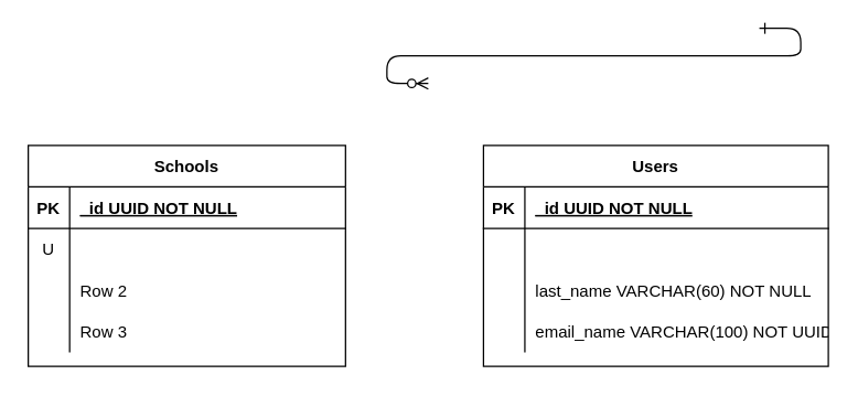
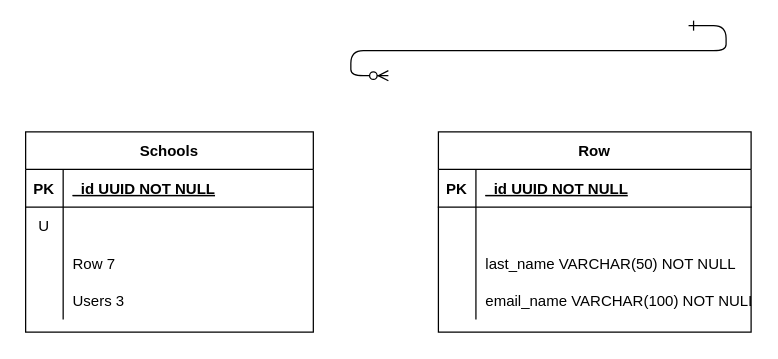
- <mxCell id="3" value="Users" style="shape=table;startSize=30;container=1;collapsible=1;childLayout=tableLayout;fixedRows=1;rowLines=0;fontStyle=1;align=center;resizeLast=1;" vertex="1" parent="1"><mxGeometry x="350" y="105" width="250" height="160" as="geometry" /></mxCell>
+ <mxCell id="3" value="Row" style="shape=table;startSize=30;container=1;collapsible=1;childLayout=tableLayout;fixedRows=1;rowLines=0;fontStyle=1;align=center;resizeLast=1;" vertex="1" parent="1"><mxGeometry x="350" y="105" width="250" height="160" as="geometry" /></mxCell>
- <mxCell id="23" value="Row 2" style="shape=partialRectangle;connectable=0;fillColor=none;top=0;left=0;bottom=0;right=0;align=left;spacingLeft=6;overflow=hidden;" vertex="1" parent="21"><mxGeometry x="30" width="200" height="30" as="geometry" /></mxCell>
+ <mxCell id="23" value="Row 7" style="shape=partialRectangle;connectable=0;fillColor=none;top=0;left=0;bottom=0;right=0;align=left;spacingLeft=6;overflow=hidden;" vertex="1" parent="21"><mxGeometry x="30" width="200" height="30" as="geometry" /></mxCell>
- <mxCell id="11" value="last_name VARCHAR(60) NOT NULL" style="shape=partialRectangle;overflow=hidden;connectable=0;fillColor=none;top=0;left=0;bottom=0;right=0;align=left;spacingLeft=6;" vertex="1" parent="9"><mxGeometry x="30" width="220" height="30" as="geometry" /></mxCell>
+ <mxCell id="11" value="last_name VARCHAR(50) NOT NULL" style="shape=partialRectangle;overflow=hidden;connectable=0;fillColor=none;top=0;left=0;bottom=0;right=0;align=left;spacingLeft=6;" vertex="1" parent="9"><mxGeometry x="30" width="220" height="30" as="geometry" /></mxCell>
- <mxCell id="26" value="Row 3" style="shape=partialRectangle;connectable=0;fillColor=none;top=0;left=0;bottom=0;right=0;align=left;spacingLeft=6;overflow=hidden;" vertex="1" parent="24"><mxGeometry x="30" width="200" height="30" as="geometry" /></mxCell>
+ <mxCell id="26" value="Users 3" style="shape=partialRectangle;connectable=0;fillColor=none;top=0;left=0;bottom=0;right=0;align=left;spacingLeft=6;overflow=hidden;" vertex="1" parent="24"><mxGeometry x="30" width="200" height="30" as="geometry" /></mxCell>
- <mxCell id="14" value="email_name VARCHAR(100) NOT UUID" style="shape=partialRectangle;overflow=hidden;connectable=0;fillColor=none;top=0;left=0;bottom=0;right=0;align=left;spacingLeft=6;" vertex="1" parent="12"><mxGeometry x="30" width="220" height="30" as="geometry" /></mxCell>
+ <mxCell id="14" value="email_name VARCHAR(100) NOT NULL" style="shape=partialRectangle;overflow=hidden;connectable=0;fillColor=none;top=0;left=0;bottom=0;right=0;align=left;spacingLeft=6;" vertex="1" parent="12"><mxGeometry x="30" width="220" height="30" as="geometry" /></mxCell>
